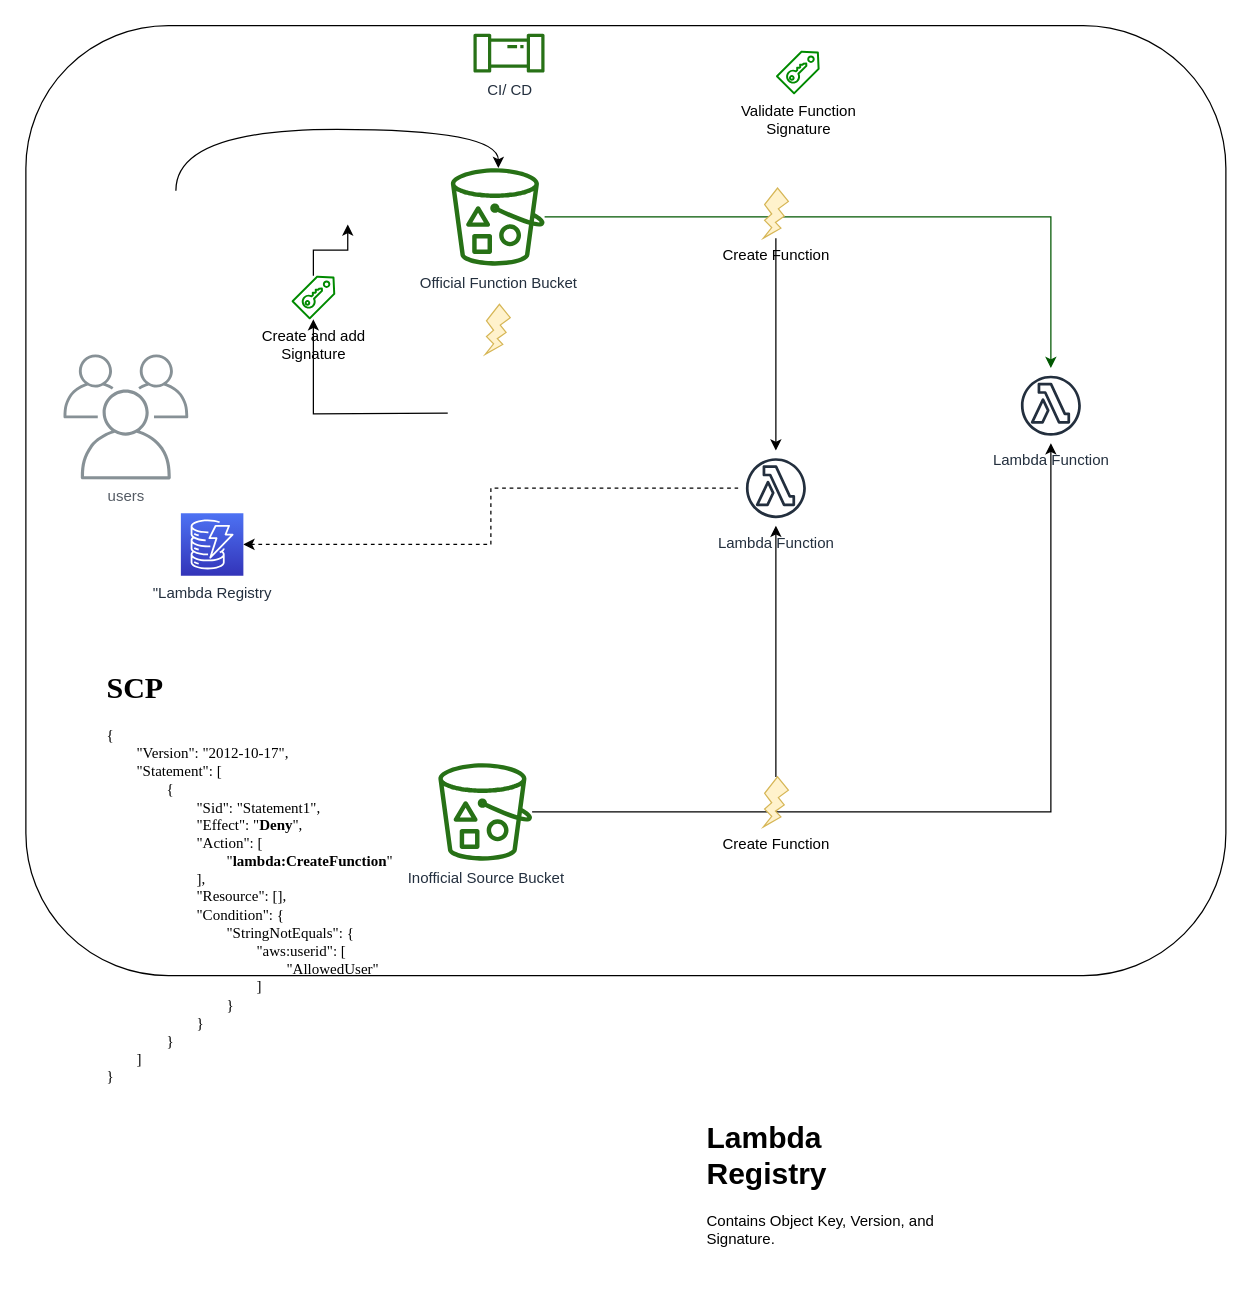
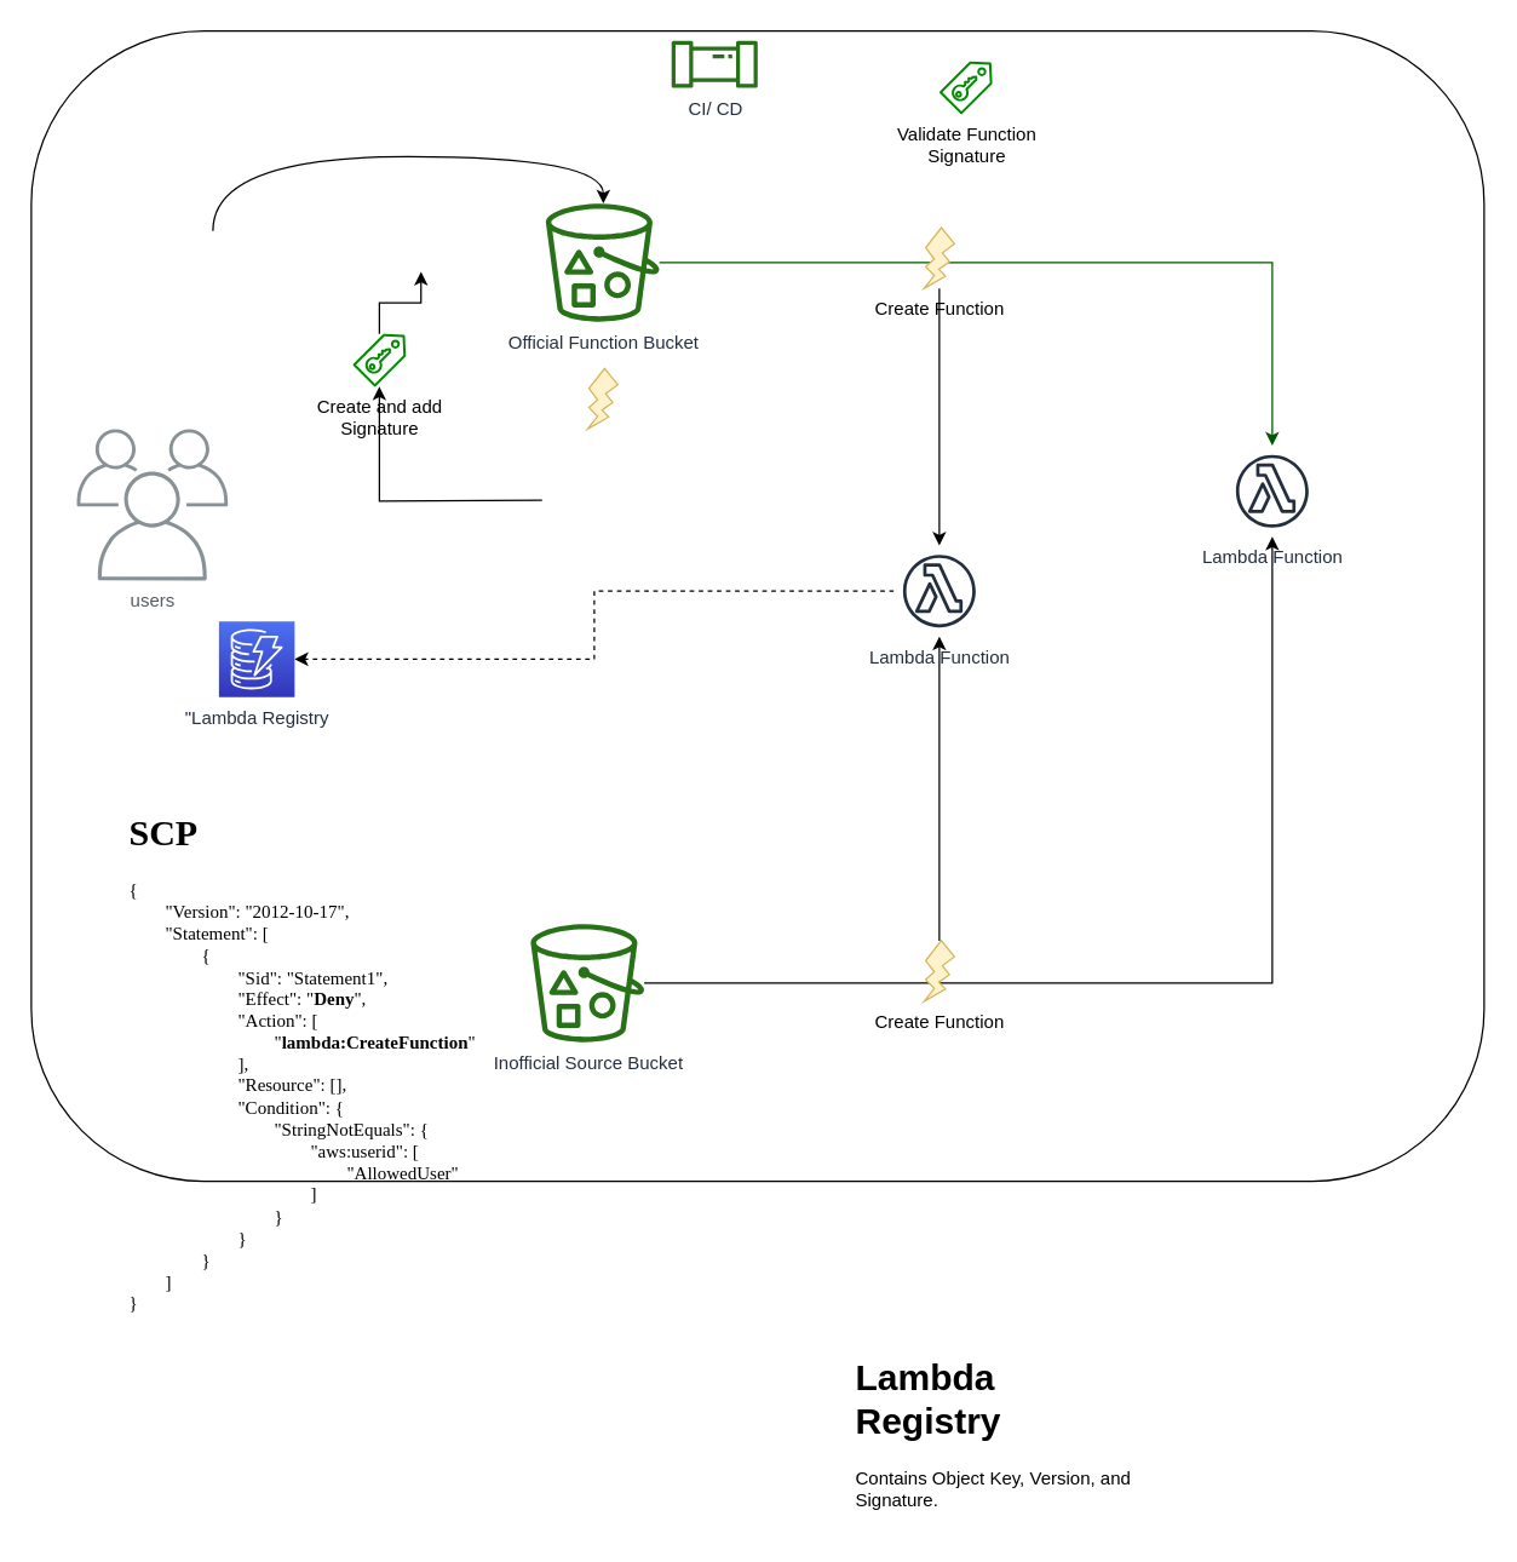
- <mxCell id="9" value="CI/ CD" style="outlineConnect=0;fontColor=#232F3E;gradientColor=none;fillColor=#277116;strokeColor=none;dashed=0;verticalLabelPosition=bottom;verticalAlign=top;align=center;html=1;fontSize=12;fontStyle=0;aspect=fixed;pointerEvents=1;shape=mxgraph.aws4.iot_analytics_pipeline;" parent="1" vertex="1"><mxGeometry x="378" y="26.5" width="57" height="31" as="geometry" /></mxCell>
+ <mxCell id="9" value="CI/ CD" style="outlineConnect=0;fontColor=#232F3E;gradientColor=none;fillColor=#277116;strokeColor=none;dashed=0;verticalLabelPosition=bottom;verticalAlign=top;align=center;html=1;fontSize=12;fontStyle=0;aspect=fixed;pointerEvents=1;shape=mxgraph.aws4.iot_analytics_pipeline;" parent="1" vertex="1"><mxGeometry x="443" y="26.5" width="57" height="31" as="geometry" /></mxCell>
